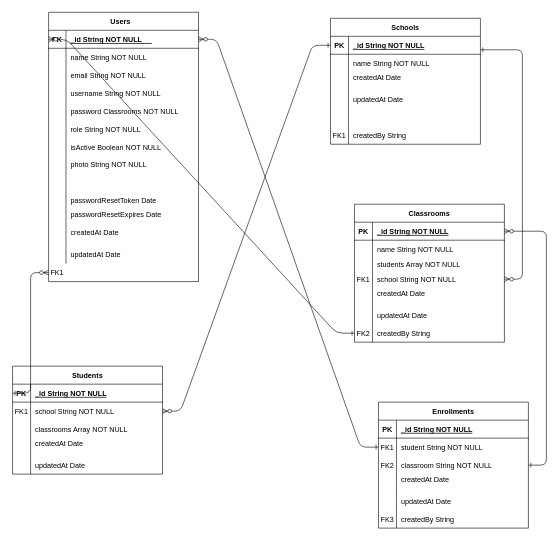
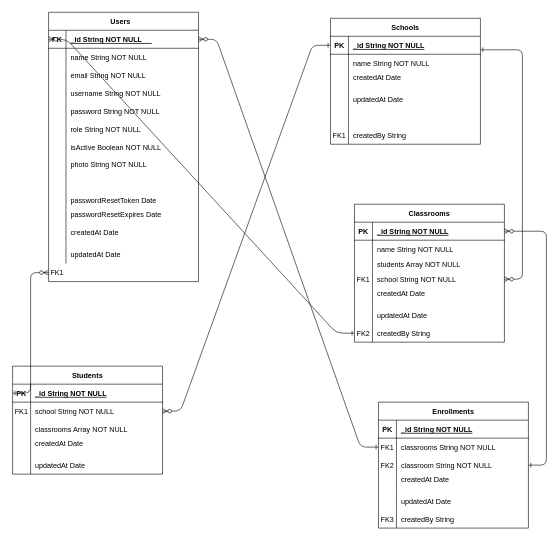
- <mxCell id="18" value="password Classrooms NOT NULL" style="shape=partialRectangle;overflow=hidden;connectable=0;fillColor=none;top=0;left=0;bottom=0;right=0;align=left;spacingLeft=6;" parent="16" vertex="1"><mxGeometry x="29" width="221" height="30" as="geometry"><mxRectangle width="221" height="30" as="alternateBounds" /></mxGeometry></mxCell>
+ <mxCell id="18" value="password String NOT NULL" style="shape=partialRectangle;overflow=hidden;connectable=0;fillColor=none;top=0;left=0;bottom=0;right=0;align=left;spacingLeft=6;" parent="16" vertex="1"><mxGeometry x="29" width="221" height="30" as="geometry"><mxRectangle width="221" height="30" as="alternateBounds" /></mxGeometry></mxCell>
- <mxCell id="107" value="student String NOT NULL" style="shape=partialRectangle;overflow=hidden;connectable=0;fillColor=none;top=0;left=0;bottom=0;right=0;align=left;spacingLeft=6;" parent="105" vertex="1"><mxGeometry x="30" width="220" height="30" as="geometry"><mxRectangle width="220" height="30" as="alternateBounds" /></mxGeometry></mxCell>
+ <mxCell id="107" value="classrooms String NOT NULL" style="shape=partialRectangle;overflow=hidden;connectable=0;fillColor=none;top=0;left=0;bottom=0;right=0;align=left;spacingLeft=6;" parent="105" vertex="1"><mxGeometry x="30" width="220" height="30" as="geometry"><mxRectangle width="220" height="30" as="alternateBounds" /></mxGeometry></mxCell>
